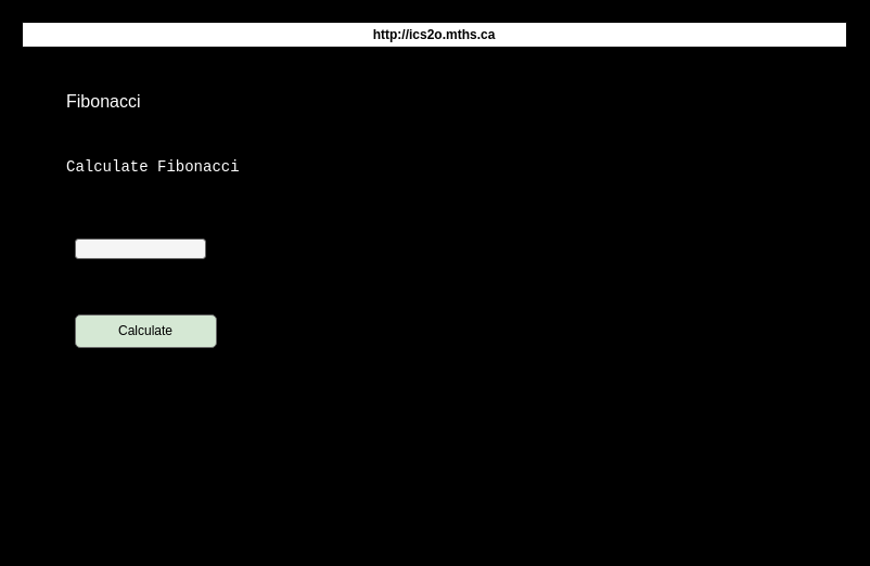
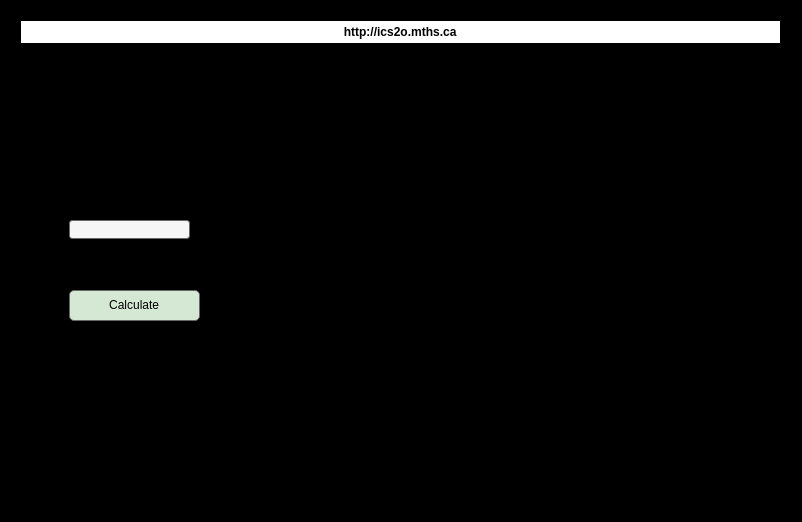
- <mxCell id="5" value="&lt;font style=&quot;&quot;&gt;&lt;span style=&quot;font-size: 16px;&quot;&gt;Fibonacci&lt;/span&gt;&lt;br&gt;&lt;br&gt;&lt;br&gt;&lt;br&gt;&lt;font face=&quot;Consolas, Courier New, monospace&quot;&gt;&lt;span style=&quot;font-size: 14px;&quot;&gt;Calculate Fibonacci&lt;/span&gt;&lt;/font&gt;&lt;br&gt;&lt;/font&gt;" style="text;html=1;align=left;verticalAlign=middle;resizable=0;points=[];autosize=1;strokeColor=none;fillColor=none;strokeWidth=1;fontColor=#FFFFFF;labelBackgroundColor=none;" parent="1" vertex="1"><mxGeometry x="59" y="78" width="180" height="90" as="geometry" /></mxCell>
